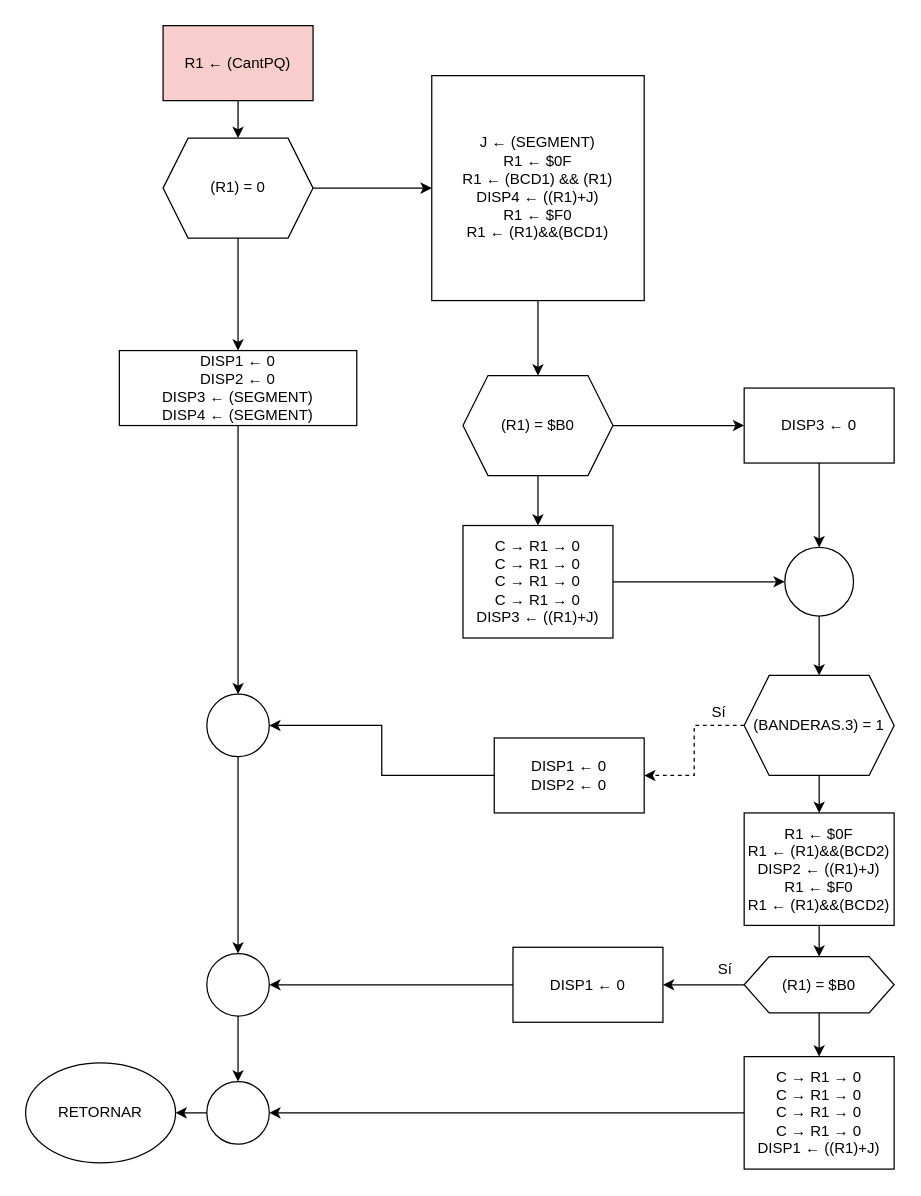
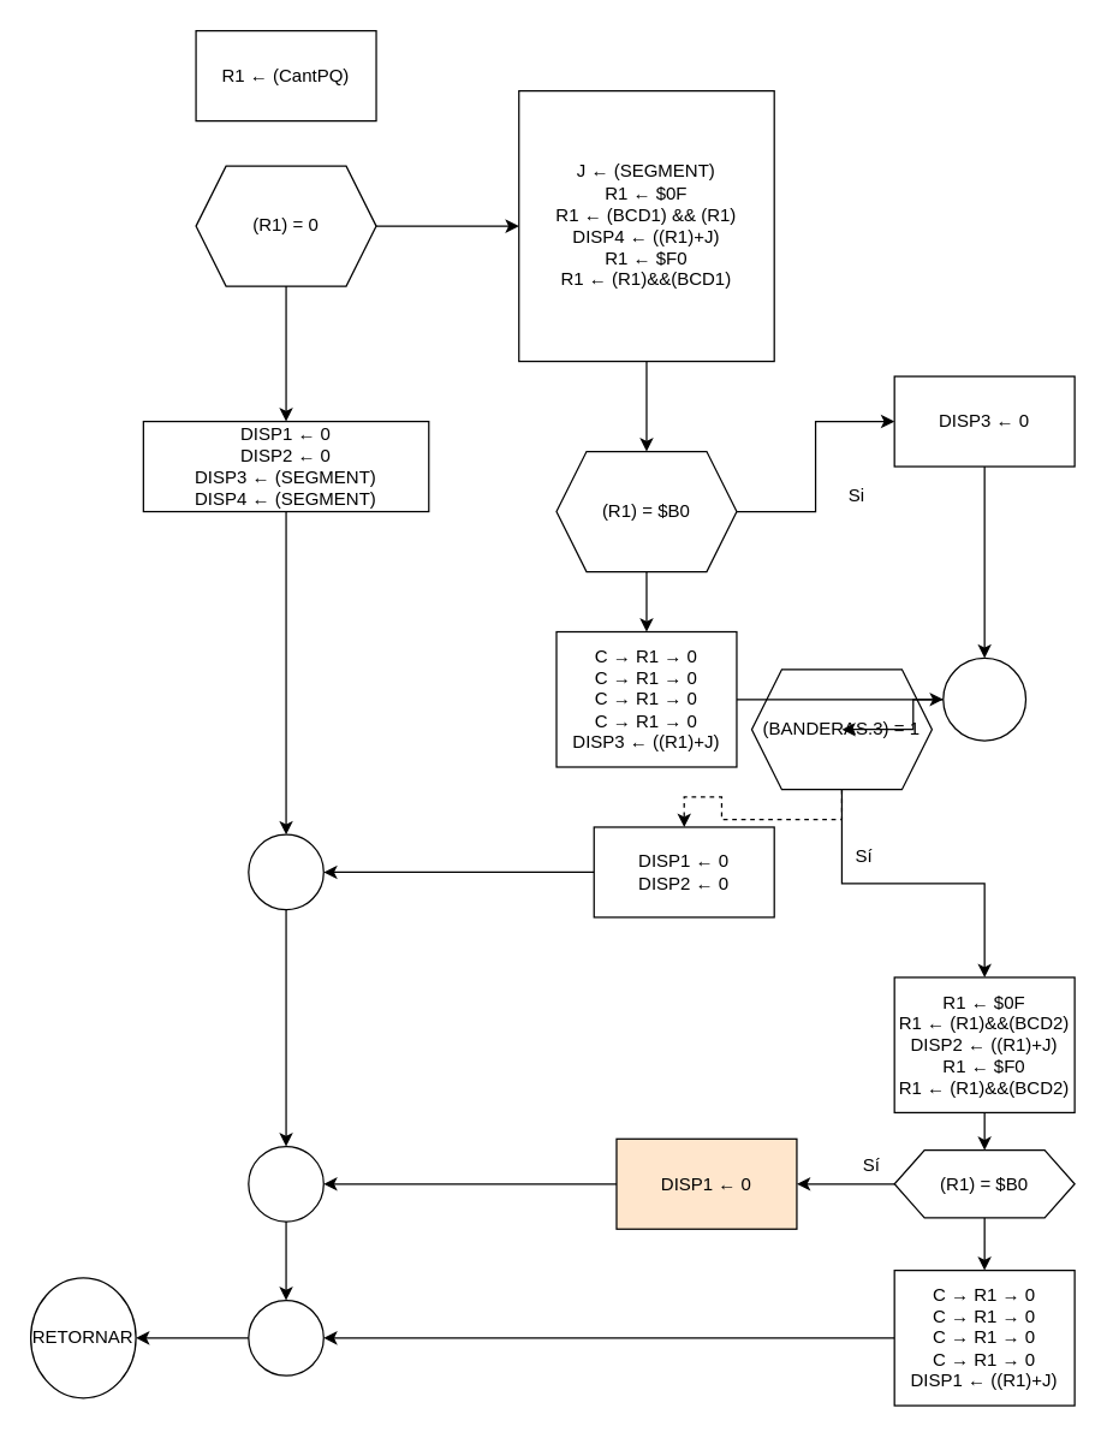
- <mxCell id="3" value="&lt;div&gt;R1 ← (CantPQ)&lt;br&gt;&lt;/div&gt;&lt;div&gt;&lt;/div&gt;" style="whiteSpace=wrap;html=1;fillColor=#f8cecc;" vertex="1" parent="1"><mxGeometry x="130" y="20" width="120" height="60" as="geometry" /></mxCell>
+ <mxCell id="3" value="&lt;div&gt;R1 ← (CantPQ)&lt;br&gt;&lt;/div&gt;&lt;div&gt;&lt;/div&gt;" style="whiteSpace=wrap;html=1;" vertex="1" parent="1"><mxGeometry x="130" y="20" width="120" height="60" as="geometry" /></mxCell>
- <mxCell id="2" value="" style="edgeStyle=orthogonalEdgeStyle;rounded=0;orthogonalLoop=1;jettySize=auto;html=1;" edge="1" parent="1" source="3" target="6"><mxGeometry relative="1" as="geometry" /></mxCell>
+ <mxCell id="19" value="Si" style="text;html=1;strokeColor=none;fillColor=none;align=center;verticalAlign=middle;whiteSpace=wrap;rounded=0;" vertex="1" parent="1"><mxGeometry x="550" y="320" width="40" height="20" as="geometry" /></mxCell>
- <mxCell id="18" value="DISP3 ← 0" style="whiteSpace=wrap;html=1;" vertex="1" parent="1"><mxGeometry x="595" y="310" width="120" height="60" as="geometry" /></mxCell>
+ <mxCell id="18" value="DISP3 ← 0" style="whiteSpace=wrap;html=1;" vertex="1" parent="1"><mxGeometry x="595" y="250" width="120" height="60" as="geometry" /></mxCell>
- <mxCell id="22" value="(BANDERAS.3) = 1" style="shape=hexagon;perimeter=hexagonPerimeter2;whiteSpace=wrap;html=1;fixedSize=1;" vertex="1" parent="1"><mxGeometry x="595" y="540" width="120" height="80" as="geometry" /></mxCell>
+ <mxCell id="22" value="(BANDERAS.3) = 1" style="shape=hexagon;perimeter=hexagonPerimeter2;whiteSpace=wrap;html=1;fixedSize=1;" vertex="1" parent="1"><mxGeometry x="500" y="445" width="120" height="80" as="geometry" /></mxCell>
- <mxCell id="28" value="&lt;div&gt;DISP1 ← 0&lt;/div&gt;&lt;div&gt;DISP2 ← 0&lt;/div&gt;" style="whiteSpace=wrap;html=1;" vertex="1" parent="1"><mxGeometry x="395" y="590" width="120" height="60" as="geometry" /></mxCell>
+ <mxCell id="28" value="&lt;div&gt;DISP1 ← 0&lt;/div&gt;&lt;div&gt;DISP2 ← 0&lt;/div&gt;" style="whiteSpace=wrap;html=1;" vertex="1" parent="1"><mxGeometry x="395" y="550" width="120" height="60" as="geometry" /></mxCell>
- <mxCell id="36" value="&lt;div&gt;DISP1 ← 0&lt;/div&gt;" style="whiteSpace=wrap;html=1;" vertex="1" parent="1"><mxGeometry x="410" y="757.5" width="120" height="60" as="geometry" /></mxCell>
+ <mxCell id="36" value="&lt;div&gt;DISP1 ← 0&lt;/div&gt;" style="whiteSpace=wrap;html=1;fillColor=#ffe6cc;" vertex="1" parent="1"><mxGeometry x="410" y="757.5" width="120" height="60" as="geometry" /></mxCell>
- <mxCell id="11" value="RETORNAR" style="ellipse;whiteSpace=wrap;html=1;" vertex="1" parent="1"><mxGeometry y="850" width="120" height="80" as="geometry" x="20" /></mxCell>
+ <mxCell id="11" value="RETORNAR" style="ellipse;whiteSpace=wrap;html=1;" vertex="1" parent="1"><mxGeometry x="20" y="850" width="70" height="80" as="geometry" /></mxCell>
